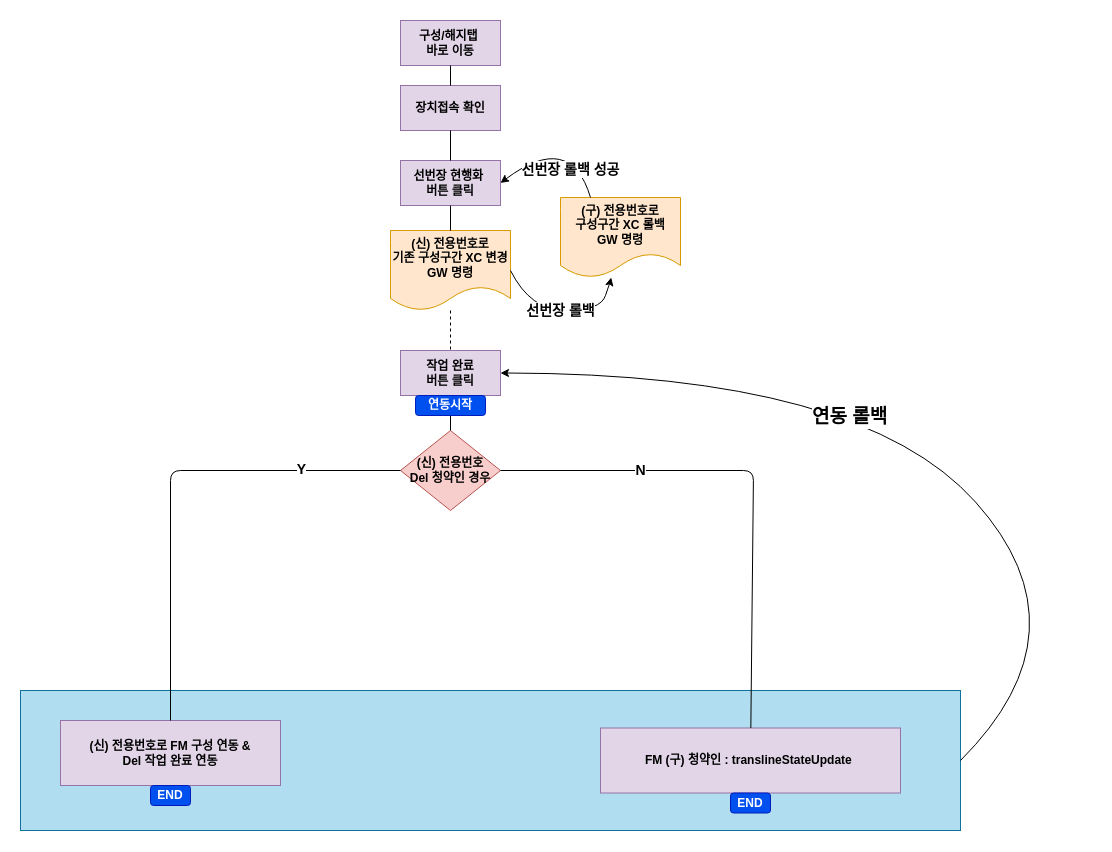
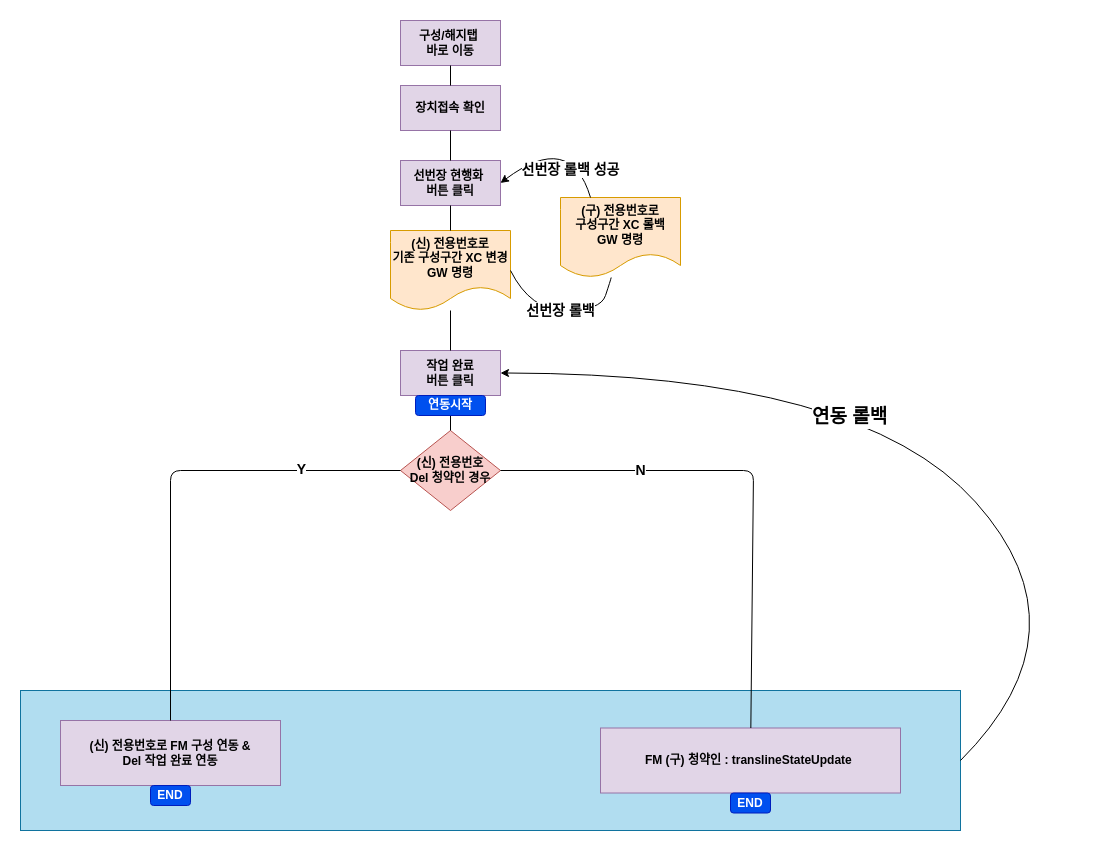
- <mxCell id="23" value="선번장 롤백" style="curved=1;endArrow=classic;html=1;fontSize=14;exitX=1;exitY=0.5;exitDx=0;exitDy=0;fontStyle=1" parent="1" source="5" target="22" edge="1"><mxGeometry width="50" height="50" relative="1" as="geometry"><mxPoint x="550" y="350" as="sourcePoint" /><mxPoint x="640" y="280" as="targetPoint" /><Array as="points"><mxPoint x="530" y="310" /><mxPoint x="600" y="310" /><mxPoint x="610" y="280" /></Array></mxGeometry></mxCell>
+ <mxCell id="23" value="선번장 롤백" style="curved=1;endArrow=none;html=1;fontSize=14;exitX=1;exitY=0.5;exitDx=0;exitDy=0;fontStyle=1;" parent="1" source="5" target="22" edge="1"><mxGeometry width="50" height="50" relative="1" as="geometry"><mxPoint x="550" y="350" as="sourcePoint" /><mxPoint x="640" y="280" as="targetPoint" /><Array as="points"><mxPoint x="530" y="310" /><mxPoint x="600" y="310" /><mxPoint x="610" y="280" /></Array></mxGeometry></mxCell>
- <mxCell id="16" value="" style="endArrow=none;html=1;entryX=0.5;entryY=0;entryDx=0;entryDy=0;fontStyle=1;dashed=1;" parent="1" source="5" target="6" edge="1"><mxGeometry width="50" height="50" relative="1" as="geometry"><mxPoint x="300" y="380" as="sourcePoint" /><mxPoint x="350" y="330" as="targetPoint" /></mxGeometry></mxCell>
+ <mxCell id="16" value="" style="endArrow=none;html=1;entryX=0.5;entryY=0;entryDx=0;entryDy=0;fontStyle=1" parent="1" source="5" target="6" edge="1"><mxGeometry width="50" height="50" relative="1" as="geometry"><mxPoint x="300" y="380" as="sourcePoint" /><mxPoint x="350" y="330" as="targetPoint" /></mxGeometry></mxCell>
